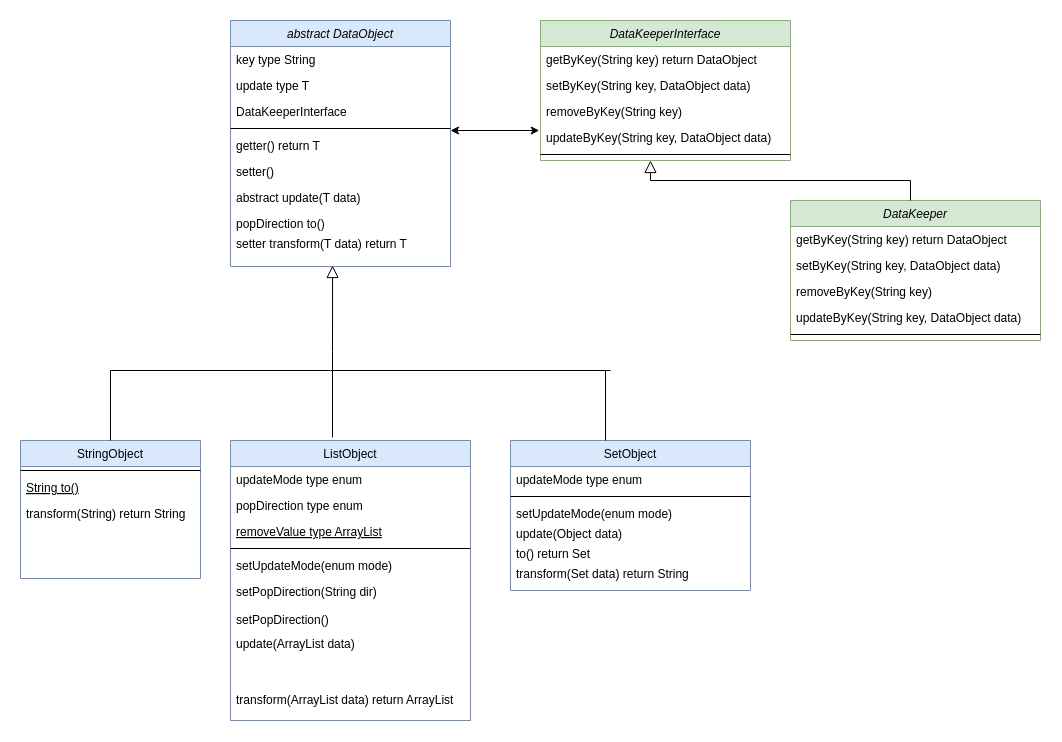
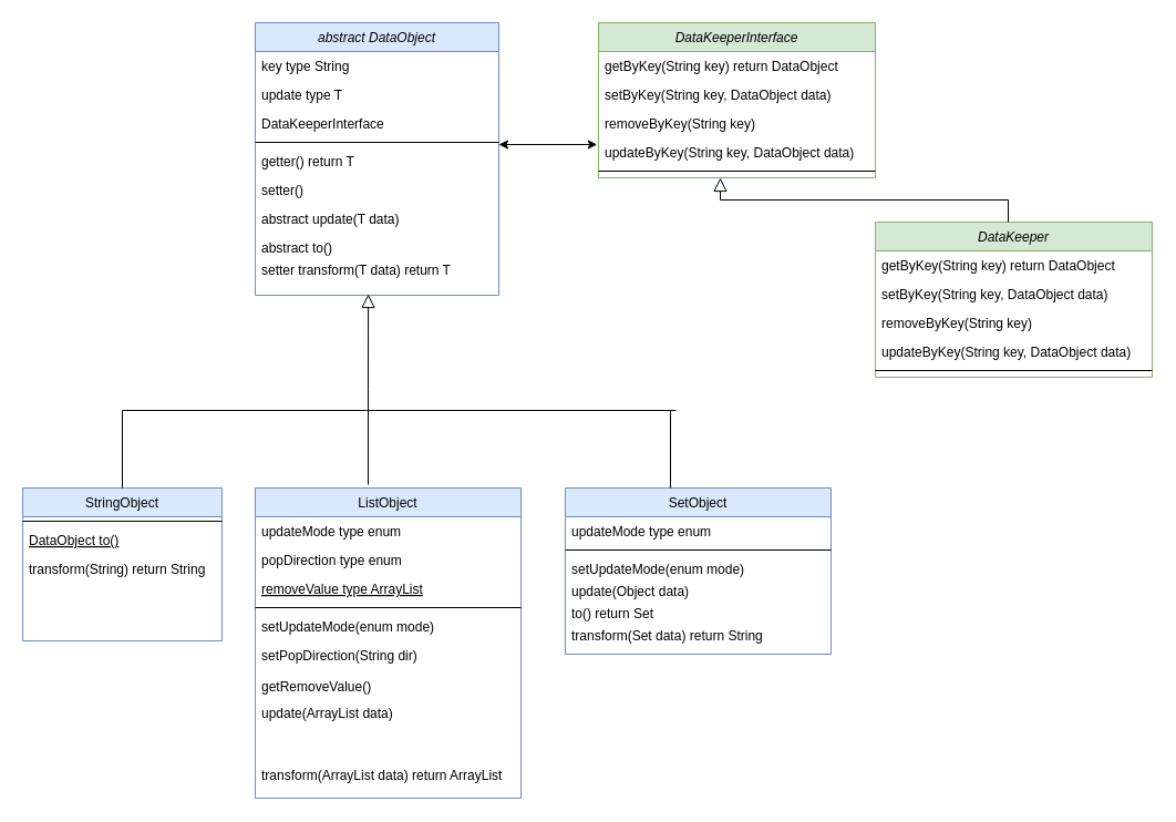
- <mxCell id="10" value="popDirection to()" style="text;align=left;verticalAlign=top;spacingLeft=4;spacingRight=4;overflow=hidden;rotatable=0;points=[[0,0.5],[1,0.5]];portConstraint=eastwest;" vertex="1" parent="1"><mxGeometry x="230" y="210" width="160" height="26" as="geometry" /></mxCell>
+ <mxCell id="10" value="abstract to()" style="text;align=left;verticalAlign=top;spacingLeft=4;spacingRight=4;overflow=hidden;rotatable=0;points=[[0,0.5],[1,0.5]];portConstraint=eastwest;" vertex="1" parent="1"><mxGeometry x="230" y="210" width="160" height="26" as="geometry" /></mxCell>
- <mxCell id="14" value="String to()" style="text;align=left;verticalAlign=top;spacingLeft=4;spacingRight=4;overflow=hidden;rotatable=0;points=[[0,0.5],[1,0.5]];portConstraint=eastwest;fontStyle=4" parent="12" vertex="1"><mxGeometry y="34" width="180" height="26" as="geometry" /></mxCell>
+ <mxCell id="14" value="DataObject to()" style="text;align=left;verticalAlign=top;spacingLeft=4;spacingRight=4;overflow=hidden;rotatable=0;points=[[0,0.5],[1,0.5]];portConstraint=eastwest;fontStyle=4" parent="12" vertex="1"><mxGeometry y="34" width="180" height="26" as="geometry" /></mxCell>
- <mxCell id="29" value="setPopDirection() " style="text;align=left;verticalAlign=top;spacingLeft=4;spacingRight=4;overflow=hidden;rotatable=0;points=[[0,0.5],[1,0.5]];portConstraint=eastwest;" vertex="1" parent="1"><mxGeometry x="230" y="606" width="160" height="28" as="geometry" /></mxCell>
+ <mxCell id="29" value="getRemoveValue() " style="text;align=left;verticalAlign=top;spacingLeft=4;spacingRight=4;overflow=hidden;rotatable=0;points=[[0,0.5],[1,0.5]];portConstraint=eastwest;" vertex="1" parent="1"><mxGeometry x="230" y="606" width="160" height="28" as="geometry" /></mxCell>
